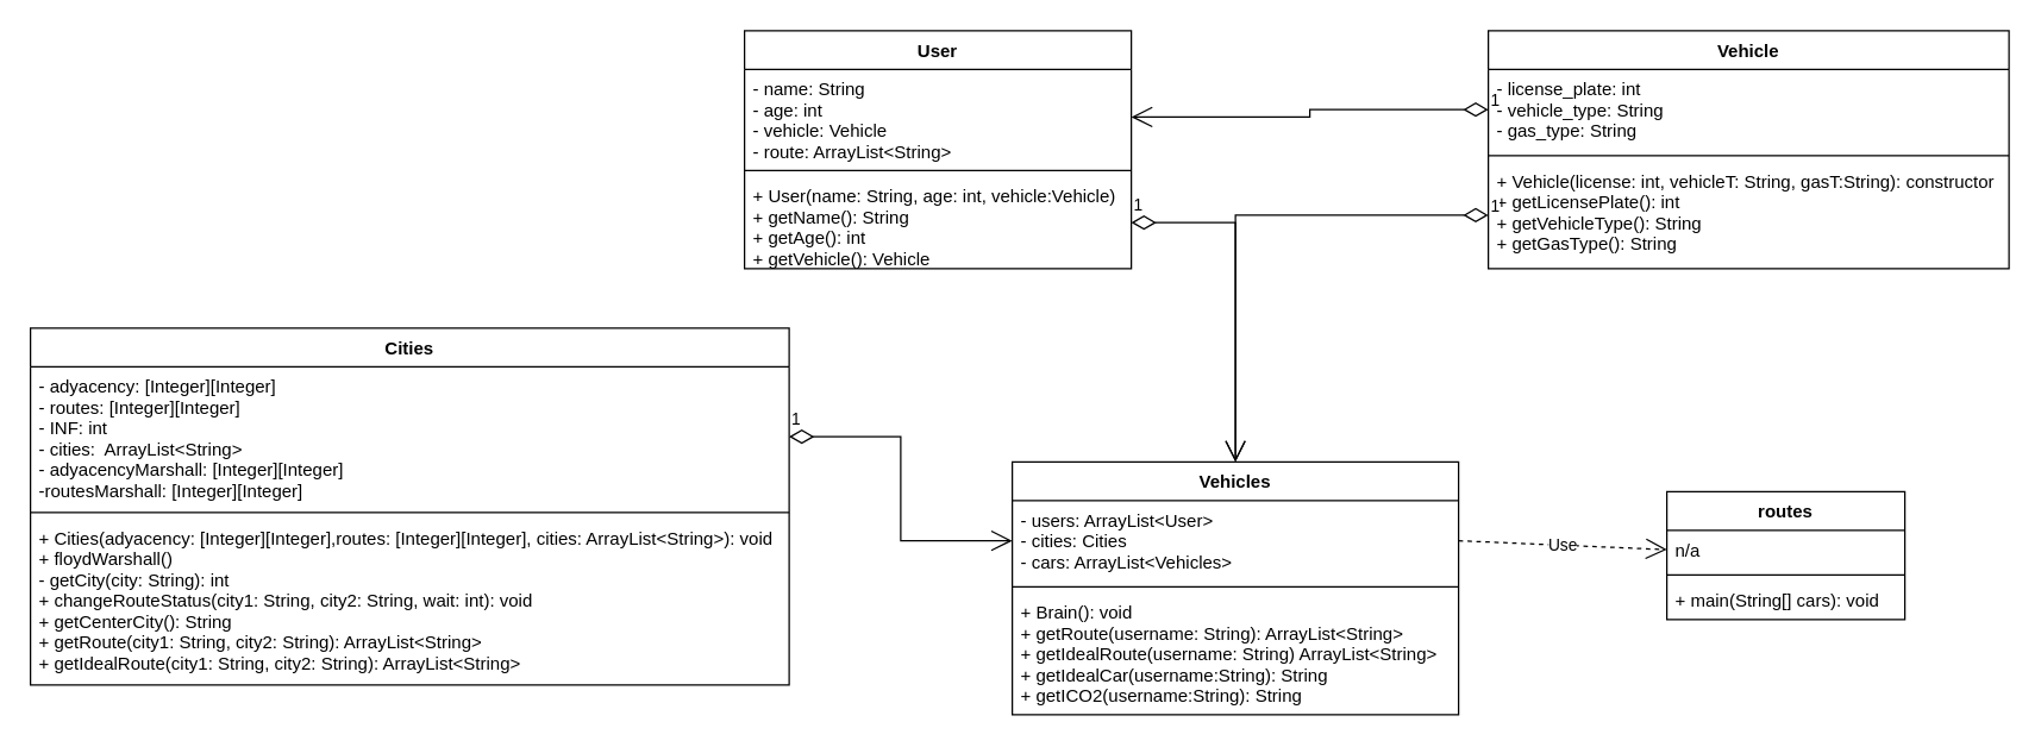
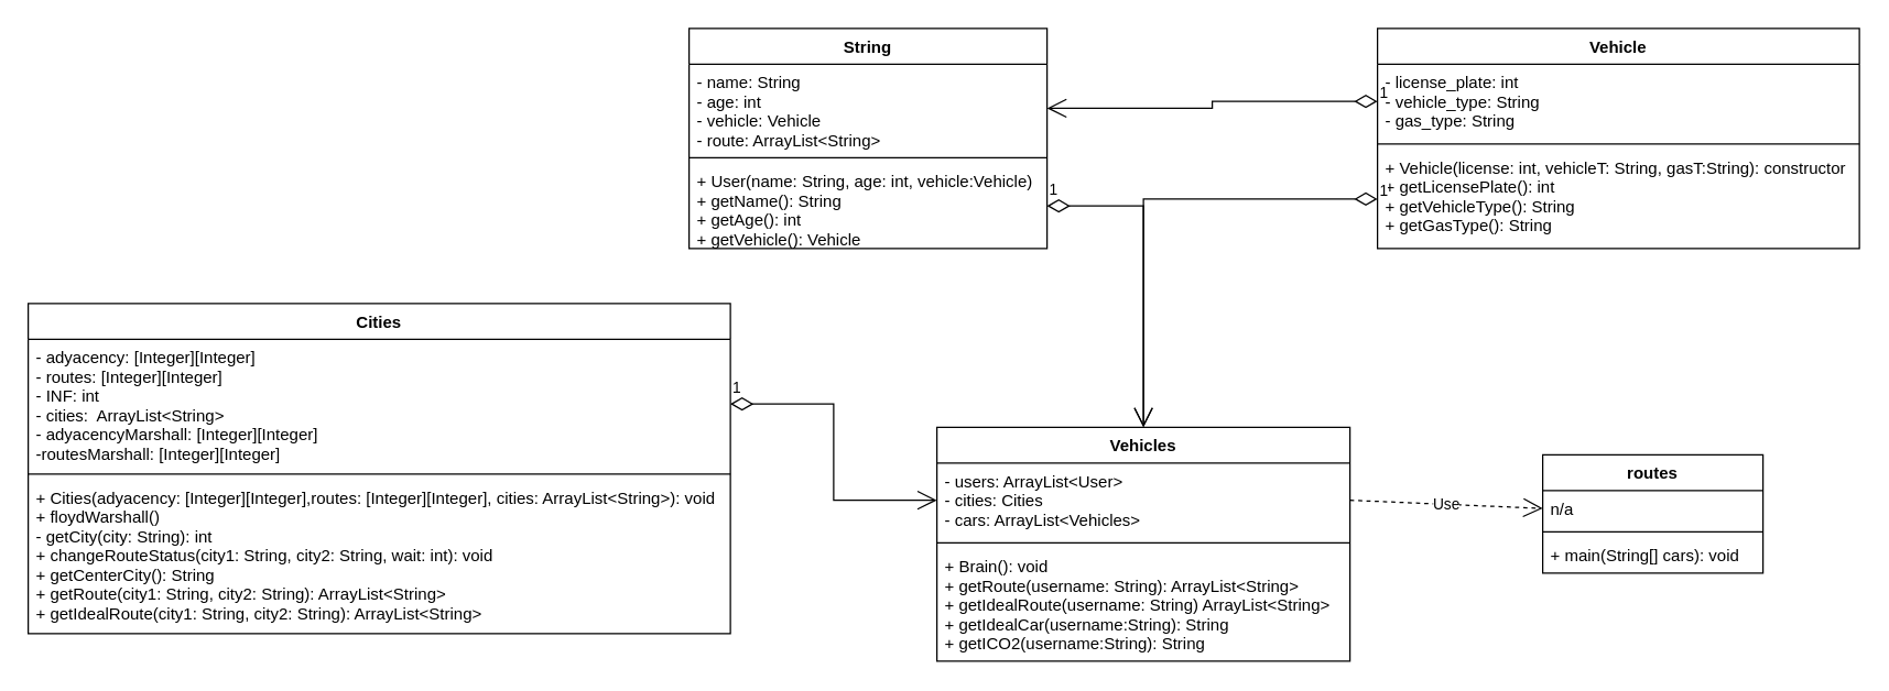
- <mxCell id="2" value="User" style="swimlane;fontStyle=1;align=center;verticalAlign=top;childLayout=stackLayout;horizontal=1;startSize=26;horizontalStack=0;resizeParent=1;resizeParentMax=0;resizeLast=0;collapsible=1;marginBottom=0;" vertex="1" parent="1"><mxGeometry x="500" y="20" width="260" height="160" as="geometry" /></mxCell>
+ <mxCell id="2" value="String" style="swimlane;fontStyle=1;align=center;verticalAlign=top;childLayout=stackLayout;horizontal=1;startSize=26;horizontalStack=0;resizeParent=1;resizeParentMax=0;resizeLast=0;collapsible=1;marginBottom=0;" vertex="1" parent="1"><mxGeometry x="500" y="20" width="260" height="160" as="geometry" /></mxCell>
